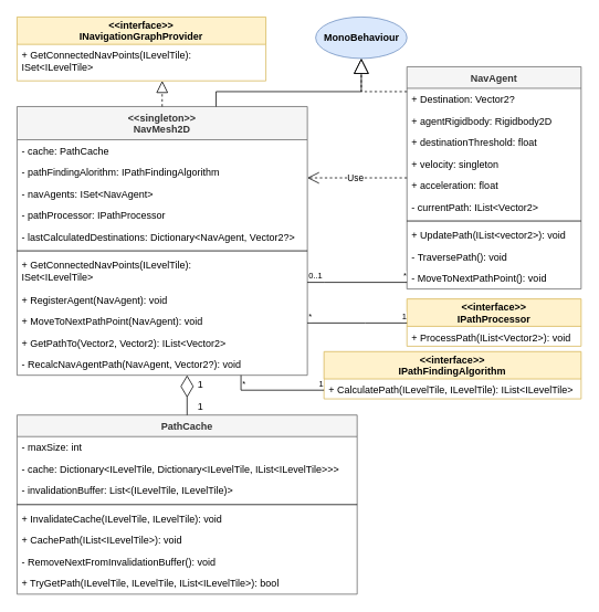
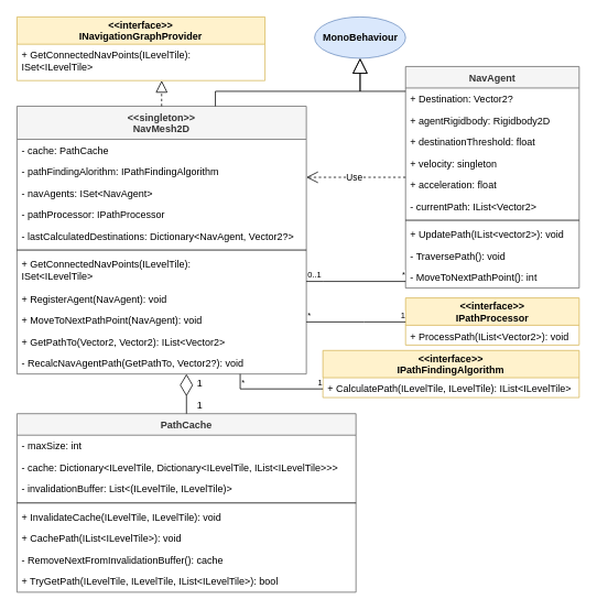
- <mxCell id="30" value="" style="endArrow=block;endSize=16;endFill=0;html=1;edgeStyle=orthogonalEdgeStyle;strokeColor=#000000;rounded=0;dashed=1;" parent="1" source="19" target="14" edge="1"><mxGeometry x="-0.264" width="160" relative="1" as="geometry"><mxPoint x="269.81" y="150" as="sourcePoint" /><mxPoint x="445.048" y="80" as="targetPoint" /><Array as="points"><mxPoint x="540" y="110" /><mxPoint x="435" y="110" /></Array><mxPoint as="offset" /></mxGeometry></mxCell>
+ <mxCell id="30" value="" style="endArrow=block;endSize=16;endFill=0;html=1;edgeStyle=orthogonalEdgeStyle;strokeColor=#000000;rounded=0;" parent="1" source="19" target="14" edge="1"><mxGeometry x="-0.264" width="160" relative="1" as="geometry"><mxPoint x="269.81" y="150" as="sourcePoint" /><mxPoint x="445.048" y="80" as="targetPoint" /><Array as="points"><mxPoint x="540" y="110" /><mxPoint x="435" y="110" /></Array><mxPoint as="offset" /></mxGeometry></mxCell>
- <mxCell id="29" value="- MoveToNextPathPoint(): void" style="text;strokeColor=none;fillColor=none;align=left;verticalAlign=top;spacingLeft=4;spacingRight=4;overflow=hidden;rotatable=0;points=[[0,0.5],[1,0.5]];portConstraint=eastwest;" parent="19" vertex="1"><mxGeometry y="242" width="210" height="26" as="geometry" /></mxCell>
+ <mxCell id="29" value="- MoveToNextPathPoint(): int" style="text;strokeColor=none;fillColor=none;align=left;verticalAlign=top;spacingLeft=4;spacingRight=4;overflow=hidden;rotatable=0;points=[[0,0.5],[1,0.5]];portConstraint=eastwest;" parent="19" vertex="1"><mxGeometry y="242" width="210" height="26" as="geometry" /></mxCell>
- <mxCell id="13" value="- RecalcNavAgentPath(NavAgent, Vector2?): void" style="text;strokeColor=none;fillColor=none;align=left;verticalAlign=top;spacingLeft=4;spacingRight=4;overflow=hidden;rotatable=0;points=[[0,0.5],[1,0.5]];portConstraint=eastwest;" parent="2" vertex="1"><mxGeometry y="298" width="350" height="26" as="geometry" /></mxCell>
+ <mxCell id="13" value="- RecalcNavAgentPath(GetPathTo, Vector2?): void" style="text;strokeColor=none;fillColor=none;align=left;verticalAlign=top;spacingLeft=4;spacingRight=4;overflow=hidden;rotatable=0;points=[[0,0.5],[1,0.5]];portConstraint=eastwest;" parent="2" vertex="1"><mxGeometry y="298" width="350" height="26" as="geometry" /></mxCell>
- <mxCell id="52" value="- RemoveNextFromInvalidationBuffer(): void" style="text;strokeColor=none;fillColor=none;align=left;verticalAlign=top;spacingLeft=4;spacingRight=4;overflow=hidden;rotatable=0;points=[[0,0.5],[1,0.5]];portConstraint=eastwest;" parent="45" vertex="1"><mxGeometry y="164" width="410" height="26" as="geometry" /></mxCell>
+ <mxCell id="52" value="- RemoveNextFromInvalidationBuffer(): cache" style="text;strokeColor=none;fillColor=none;align=left;verticalAlign=top;spacingLeft=4;spacingRight=4;overflow=hidden;rotatable=0;points=[[0,0.5],[1,0.5]];portConstraint=eastwest;" parent="45" vertex="1"><mxGeometry y="164" width="410" height="26" as="geometry" /></mxCell>
